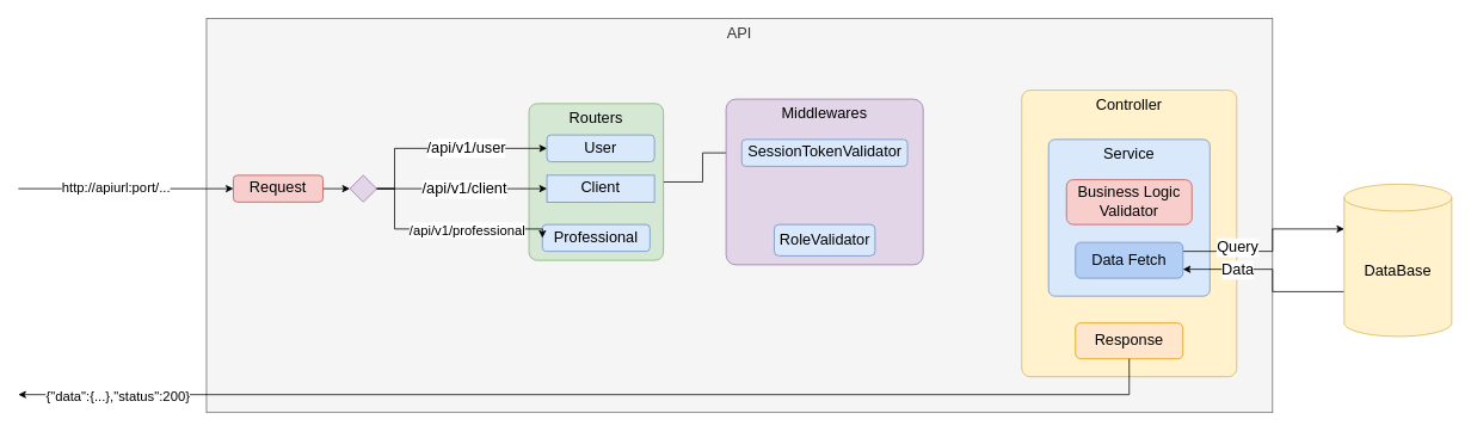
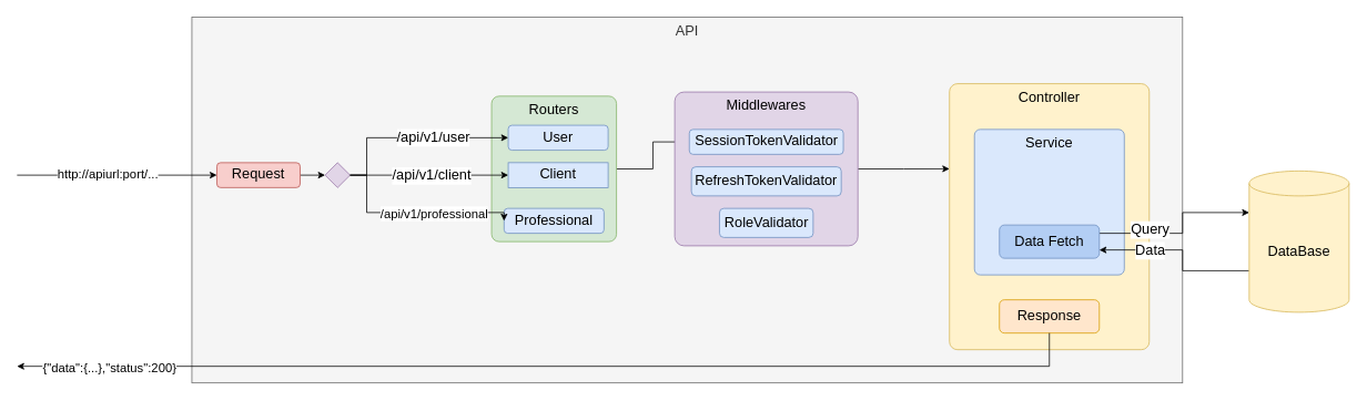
+ <mxCell id="8" style="edgeStyle=orthogonalEdgeStyle;rounded=0;orthogonalLoop=1;jettySize=auto;html=1;exitX=1;exitY=0.5;exitDx=0;exitDy=0;entryX=0;entryY=0.32;entryDx=0;entryDy=0;entryPerimeter=0;fontSize=15;" edge="1" parent="1" source="9" target="10"><mxGeometry relative="1" as="geometry" /></mxCell>
+ <mxCell id="15" value="RefreshTokenValidator" style="rounded=1;whiteSpace=wrap;html=1;fontSize=17;fillColor=#dae8fc;strokeColor=#6c8ebf;" vertex="1" parent="1"><mxGeometry x="830" y="200" width="180" height="35" as="geometry" /></mxCell>
- <mxCell id="18" value="Business Logic Validator" style="rounded=1;whiteSpace=wrap;html=1;fontSize=17;fillColor=#f8cecc;strokeColor=#b85450;" vertex="1" parent="1"><mxGeometry x="1190" y="200" width="140" height="50" as="geometry" /></mxCell>
